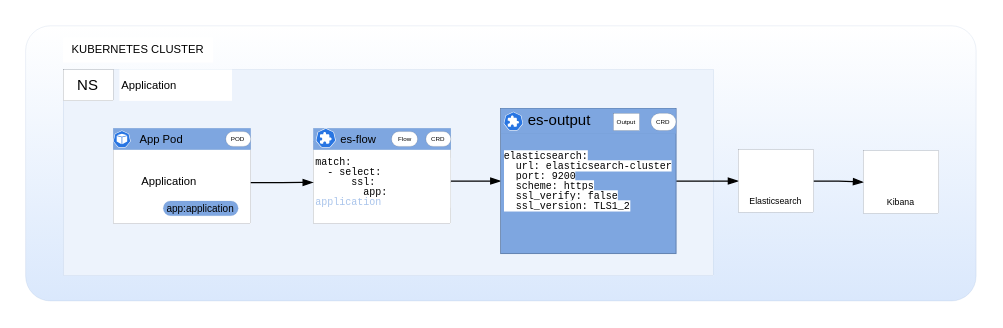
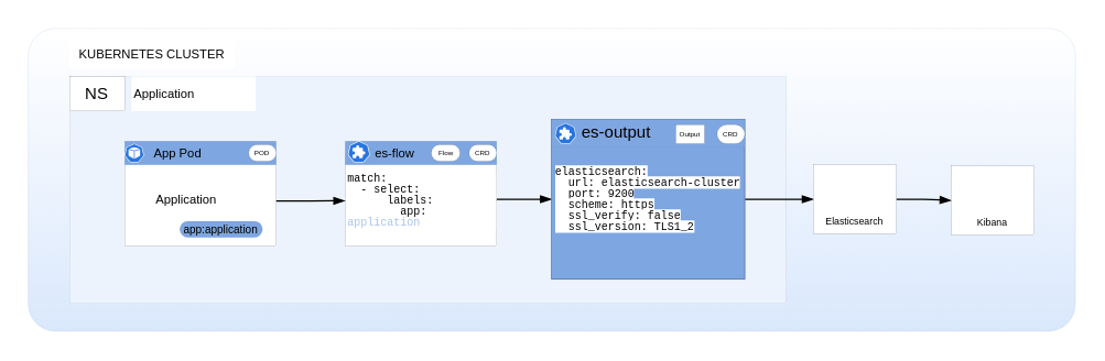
- <mxCell id="11" value="&lt;font style=&quot;font-size: 8px;&quot;&gt;&lt;div style=&quot;font-family: Consolas, &amp;quot;Courier New&amp;quot;, monospace; line-height: 1; background-color: rgb(255, 255, 255);&quot;&gt;&lt;div style=&quot;&quot;&gt;match:&lt;/div&gt;&lt;div style=&quot;&quot;&gt;&amp;nbsp; - select:&lt;/div&gt;&lt;div style=&quot;&quot;&gt;&amp;nbsp; &amp;nbsp; &amp;nbsp; ssl:&lt;/div&gt;&lt;div style=&quot;&quot;&gt;&amp;nbsp; &amp;nbsp; &amp;nbsp; &amp;nbsp; app: &lt;font color=&quot;#a9c4eb&quot;&gt;application&lt;/font&gt;&lt;/div&gt;&lt;/div&gt;&lt;/font&gt;" style="rounded=0;whiteSpace=wrap;html=1;align=left;strokeWidth=0;" vertex="1" parent="10"><mxGeometry y="10.554" width="110.0" height="65.696" as="geometry" /></mxCell>
+ <mxCell id="11" value="&lt;font style=&quot;font-size: 8px;&quot;&gt;&lt;div style=&quot;font-family: Consolas, &amp;quot;Courier New&amp;quot;, monospace; line-height: 1; background-color: rgb(255, 255, 255);&quot;&gt;&lt;div style=&quot;&quot;&gt;match:&lt;/div&gt;&lt;div style=&quot;&quot;&gt;&amp;nbsp; - select:&lt;/div&gt;&lt;div style=&quot;&quot;&gt;&amp;nbsp; &amp;nbsp; &amp;nbsp; labels:&lt;/div&gt;&lt;div style=&quot;&quot;&gt;&amp;nbsp; &amp;nbsp; &amp;nbsp; &amp;nbsp; app: &lt;font color=&quot;#a9c4eb&quot;&gt;application&lt;/font&gt;&lt;/div&gt;&lt;/div&gt;&lt;/font&gt;" style="rounded=0;whiteSpace=wrap;html=1;align=left;strokeWidth=0;" vertex="1" parent="10"><mxGeometry y="10.554" width="110.0" height="65.696" as="geometry" /></mxCell>
